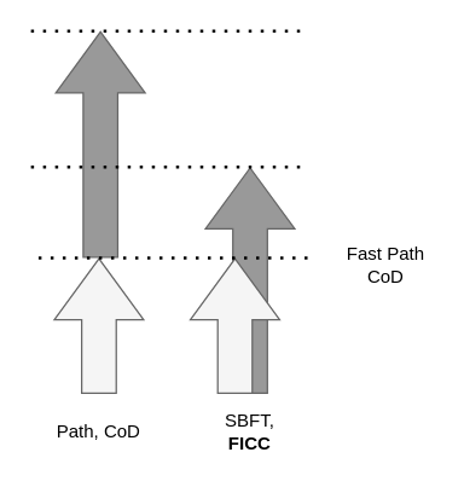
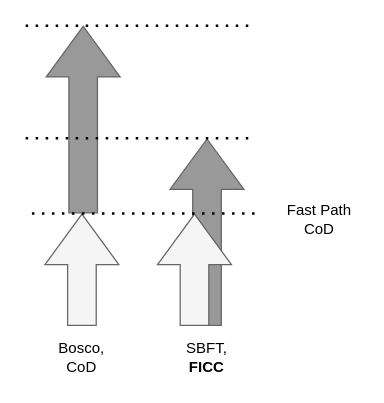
- <mxCell id="10" value="&lt;div&gt;Path, CoD&lt;/div&gt;" style="text;html=1;strokeColor=none;fillColor=none;align=center;verticalAlign=middle;whiteSpace=wrap;rounded=0;" parent="1" vertex="1"><mxGeometry x="35" y="270" width="60" height="30" as="geometry" /></mxCell>
+ <mxCell id="10" value="&lt;div&gt;Bosco, CoD&lt;/div&gt;" style="text;html=1;strokeColor=none;fillColor=none;align=center;verticalAlign=middle;whiteSpace=wrap;rounded=0;" parent="1" vertex="1"><mxGeometry x="35" y="270" width="60" height="30" as="geometry" /></mxCell>
